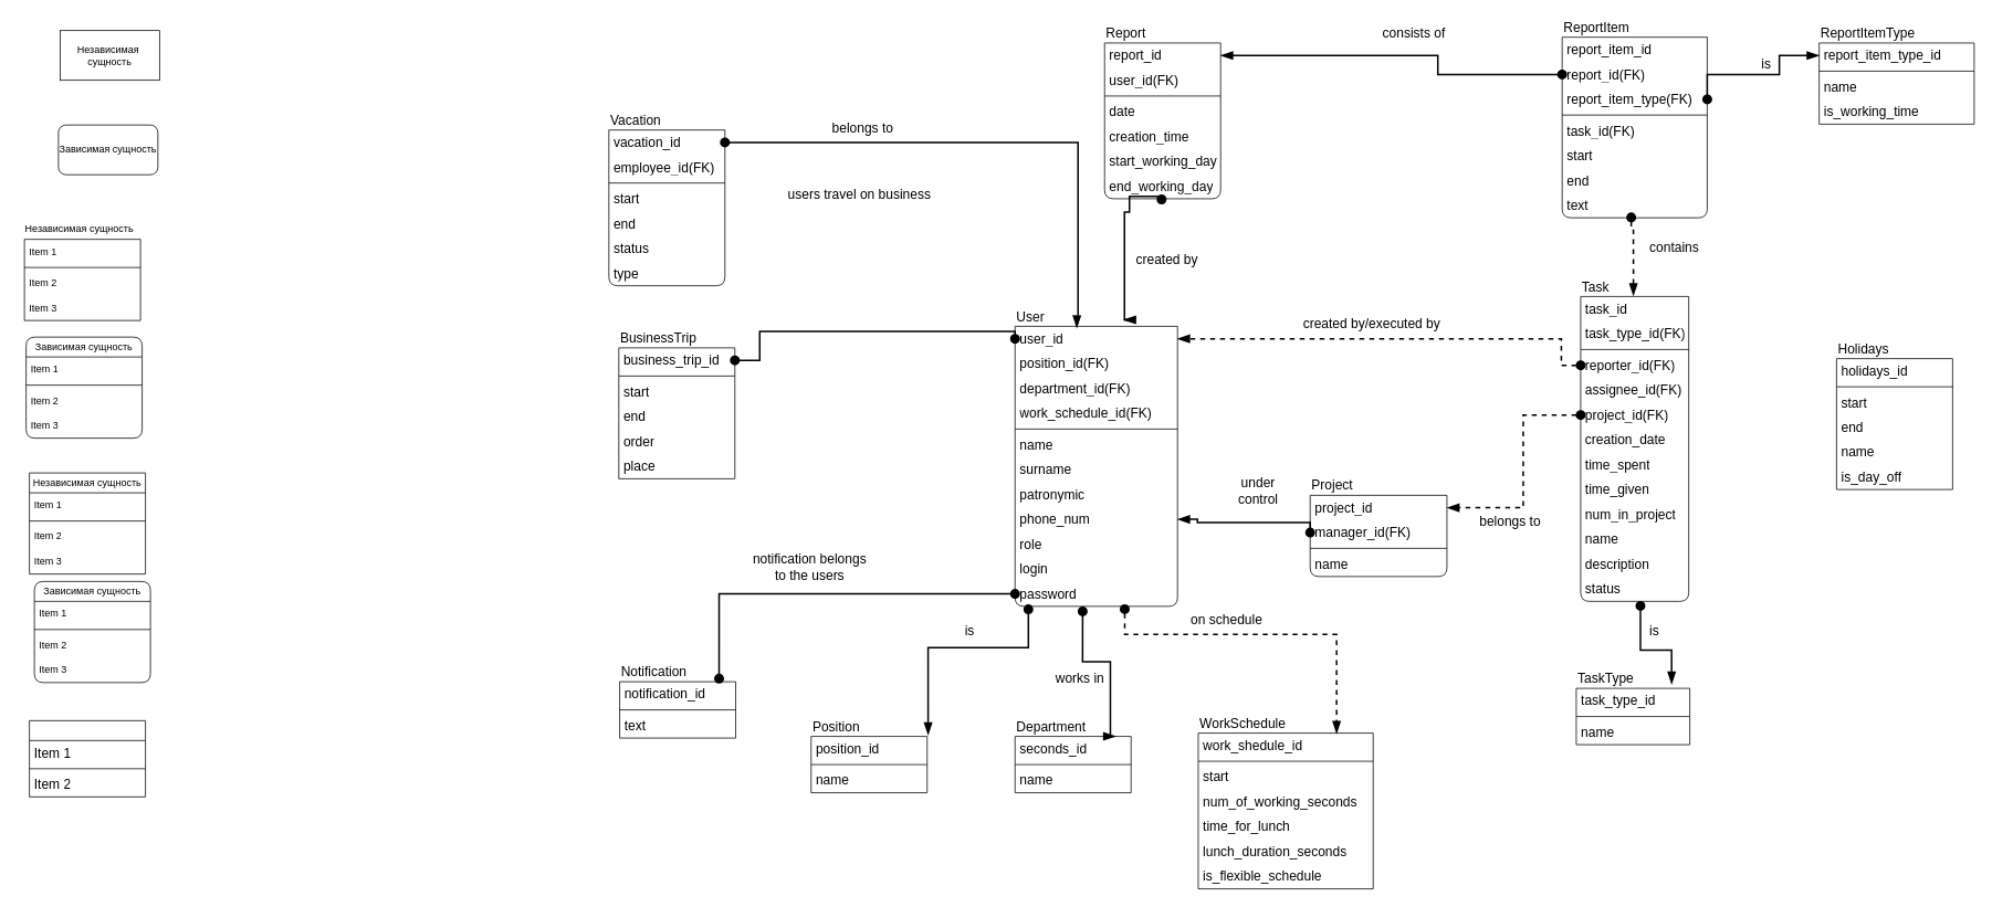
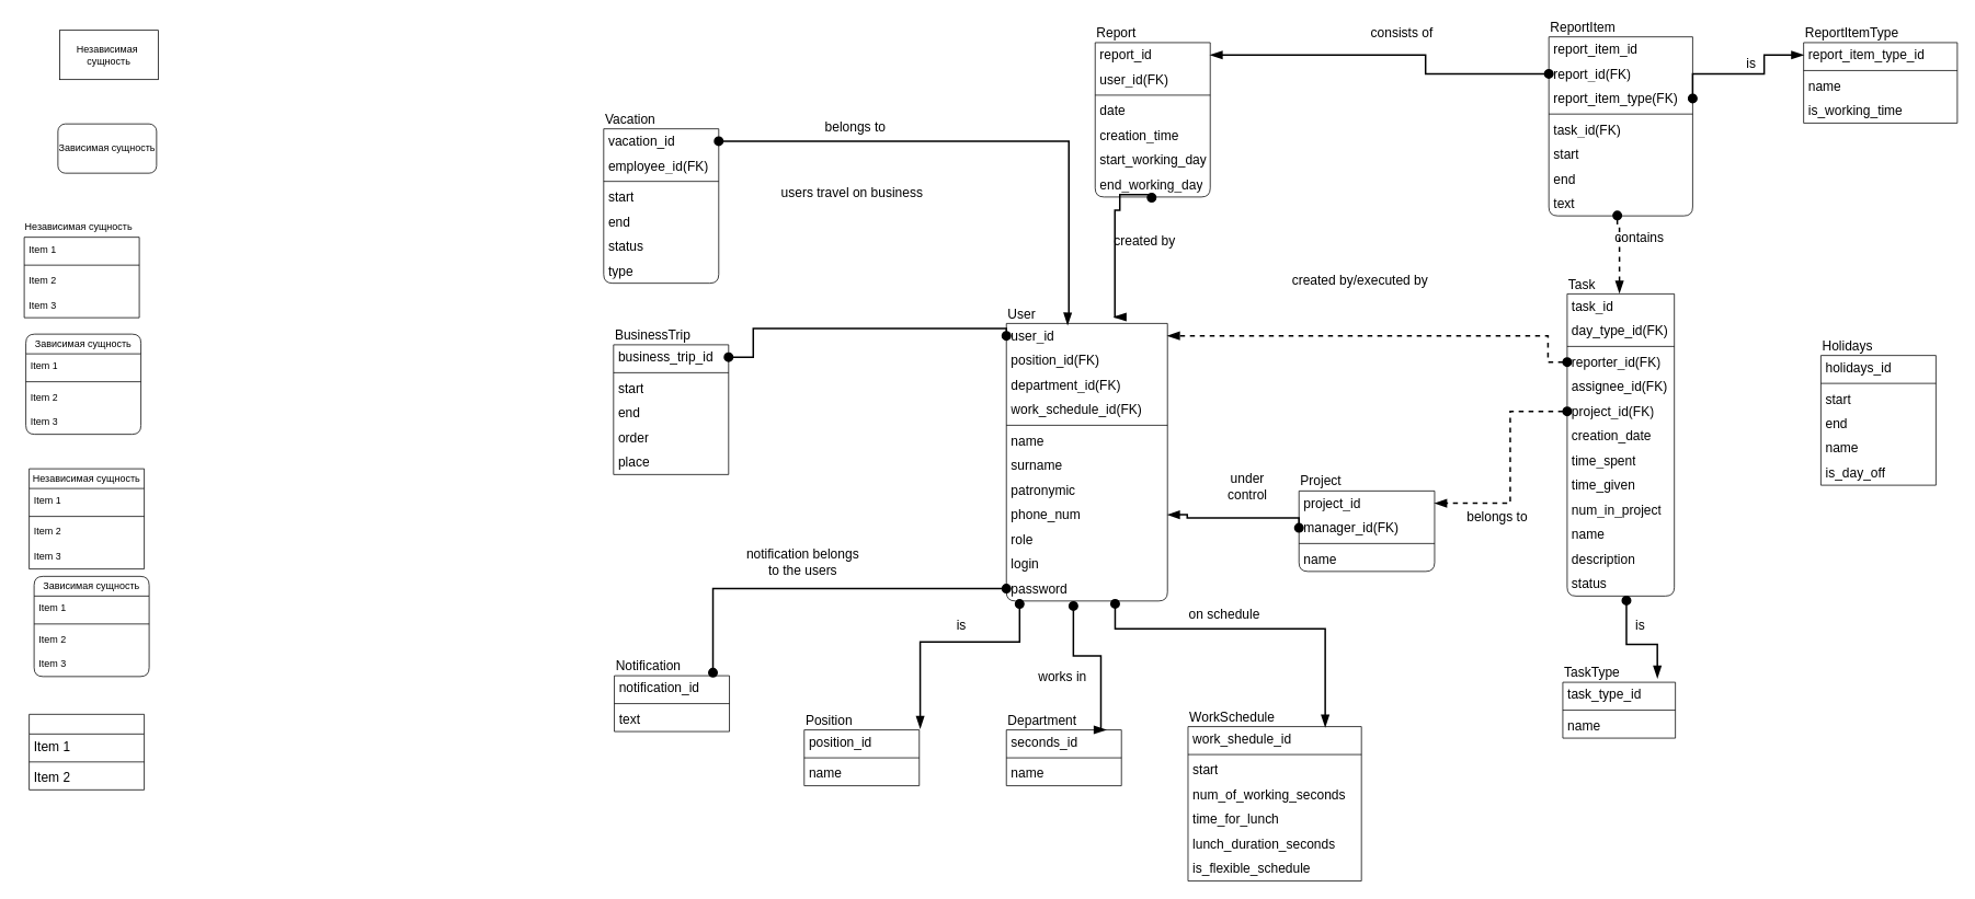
- <mxCell id="146" value="&lt;font style=&quot;font-size: 16px;&quot;&gt;contains&lt;/font&gt;" style="text;html=1;align=center;verticalAlign=middle;resizable=0;points=[];autosize=1;strokeColor=none;fillColor=none;fontSize=12;fontFamily=Helvetica;fontColor=default;" vertex="1" parent="1"><mxGeometry x="1980" y="282" width="78" height="31" as="geometry" /></mxCell>
+ <mxCell id="146" value="&lt;font style=&quot;font-size: 16px;&quot;&gt;contains&lt;/font&gt;" style="text;html=1;align=center;verticalAlign=middle;resizable=0;points=[];autosize=1;strokeColor=none;fillColor=none;fontSize=12;fontFamily=Helvetica;fontColor=default;" vertex="1" parent="1"><mxGeometry x="1955" y="272" width="78" height="31" as="geometry" /></mxCell>
- <mxCell id="148" value="&lt;font style=&quot;font-size: 16px;&quot;&gt;created by&lt;/font&gt;" style="text;html=1;align=center;verticalAlign=middle;resizable=0;points=[];autosize=1;strokeColor=none;fillColor=none;fontSize=12;fontFamily=Helvetica;fontColor=default;" vertex="1" parent="1"><mxGeometry x="1360" y="296" width="93" height="31" as="geometry" /></mxCell>
+ <mxCell id="148" value="&lt;font style=&quot;font-size: 16px;&quot;&gt;created by&lt;/font&gt;" style="text;html=1;align=center;verticalAlign=middle;resizable=0;points=[];autosize=1;strokeColor=none;fillColor=none;fontSize=12;fontFamily=Helvetica;fontColor=default;" vertex="1" parent="1"><mxGeometry x="1345" y="276" width="93" height="31" as="geometry" /></mxCell>
- <mxCell id="156" value="&lt;font style=&quot;font-size: 16px;&quot;&gt;created by/executed by&lt;/font&gt;" style="text;html=1;align=center;verticalAlign=middle;resizable=0;points=[];autosize=1;strokeColor=none;fillColor=none;fontSize=12;fontFamily=Helvetica;fontColor=default;" vertex="1" parent="1"><mxGeometry x="1562" y="374" width="183" height="31" as="geometry" /></mxCell>
+ <mxCell id="156" value="&lt;font style=&quot;font-size: 16px;&quot;&gt;created by/executed by&lt;/font&gt;" style="text;html=1;align=center;verticalAlign=middle;resizable=0;points=[];autosize=1;strokeColor=none;fillColor=none;fontSize=12;fontFamily=Helvetica;fontColor=default;" vertex="1" parent="1"><mxGeometry x="1562" y="324" width="183" height="31" as="geometry" /></mxCell>
- <mxCell id="16" value="task_type_id(FK)" style="text;strokeColor=none;fillColor=none;align=left;verticalAlign=middle;spacingLeft=4;spacingRight=4;overflow=hidden;points=[[0,0.5],[1,0.5]];portConstraint=eastwest;rotatable=0;whiteSpace=wrap;html=1;fontSize=16;" vertex="1" parent="14"><mxGeometry y="54" width="130.36" height="30" as="geometry" /></mxCell>
+ <mxCell id="16" value="day_type_id(FK)" style="text;strokeColor=none;fillColor=none;align=left;verticalAlign=middle;spacingLeft=4;spacingRight=4;overflow=hidden;points=[[0,0.5],[1,0.5]];portConstraint=eastwest;rotatable=0;whiteSpace=wrap;html=1;fontSize=16;" vertex="1" parent="14"><mxGeometry y="54" width="130.36" height="30" as="geometry" /></mxCell>
- <mxCell id="129" value="&lt;font style=&quot;font-size: 16px;&quot;&gt;on schedule&lt;/font&gt;" style="text;html=1;align=center;verticalAlign=middle;resizable=0;points=[];autosize=1;strokeColor=none;fillColor=none;fontSize=12;fontFamily=Helvetica;fontColor=default;" vertex="1" parent="1"><mxGeometry x="1427" y="731" width="104" height="31" as="geometry" /></mxCell>
+ <mxCell id="129" value="&lt;font style=&quot;font-size: 16px;&quot;&gt;on schedule&lt;/font&gt;" style="text;html=1;align=center;verticalAlign=middle;resizable=0;points=[];autosize=1;strokeColor=none;fillColor=none;fontSize=12;fontFamily=Helvetica;fontColor=default;" vertex="1" parent="1"><mxGeometry x="1437" y="731" width="104" height="31" as="geometry" /></mxCell>
- <mxCell id="127" value="" style="endArrow=blockThin;html=1;fontFamily=Helvetica;fontSize=12;fontColor=default;strokeColor=default;startArrow=oval;startFill=1;endFill=1;strokeWidth=2;edgeStyle=orthogonalEdgeStyle;sourcePerimeterSpacing=0;targetPerimeterSpacing=0;endSize=10;startSize=10;exitX=0.675;exitY=1.115;exitDx=0;exitDy=0;exitPerimeter=0;entryX=0.791;entryY=0.02;entryDx=0;entryDy=0;rounded=0;entryPerimeter=0;dashed=1;" edge="1" parent="1" source="58" target="95"><mxGeometry width="50" height="50" relative="1" as="geometry"><mxPoint x="1751" y="719" as="sourcePoint" /><mxPoint x="1575" y="787" as="targetPoint" /><Array as="points"><mxPoint x="1356" y="765" /><mxPoint x="1612" y="765" /></Array></mxGeometry></mxCell>
+ <mxCell id="127" value="" style="endArrow=blockThin;html=1;fontFamily=Helvetica;fontSize=12;fontColor=default;strokeColor=default;startArrow=oval;startFill=1;endFill=1;strokeWidth=2;edgeStyle=orthogonalEdgeStyle;sourcePerimeterSpacing=0;targetPerimeterSpacing=0;endSize=10;startSize=10;exitX=0.675;exitY=1.115;exitDx=0;exitDy=0;exitPerimeter=0;entryX=0.791;entryY=0.02;entryDx=0;entryDy=0;rounded=0;entryPerimeter=0;" edge="1" parent="1" source="58" target="95"><mxGeometry width="50" height="50" relative="1" as="geometry"><mxPoint x="1751" y="719" as="sourcePoint" /><mxPoint x="1575" y="787" as="targetPoint" /><Array as="points"><mxPoint x="1356" y="765" /><mxPoint x="1612" y="765" /></Array></mxGeometry></mxCell>
- <mxCell id="124" value="&lt;font style=&quot;font-size: 16px;&quot;&gt;works in&lt;/font&gt;" style="text;html=1;align=center;verticalAlign=middle;resizable=0;points=[];autosize=1;strokeColor=none;fillColor=none;fontSize=12;fontFamily=Helvetica;fontColor=default;" vertex="1" parent="1"><mxGeometry x="1263" y="802" width="77" height="31" as="geometry" /></mxCell>
+ <mxCell id="124" value="&lt;font style=&quot;font-size: 16px;&quot;&gt;works in&lt;/font&gt;" style="text;html=1;align=center;verticalAlign=middle;resizable=0;points=[];autosize=1;strokeColor=none;fillColor=none;fontSize=12;fontFamily=Helvetica;fontColor=default;" vertex="1" parent="1"><mxGeometry x="1253" y="807" width="77" height="31" as="geometry" /></mxCell>
